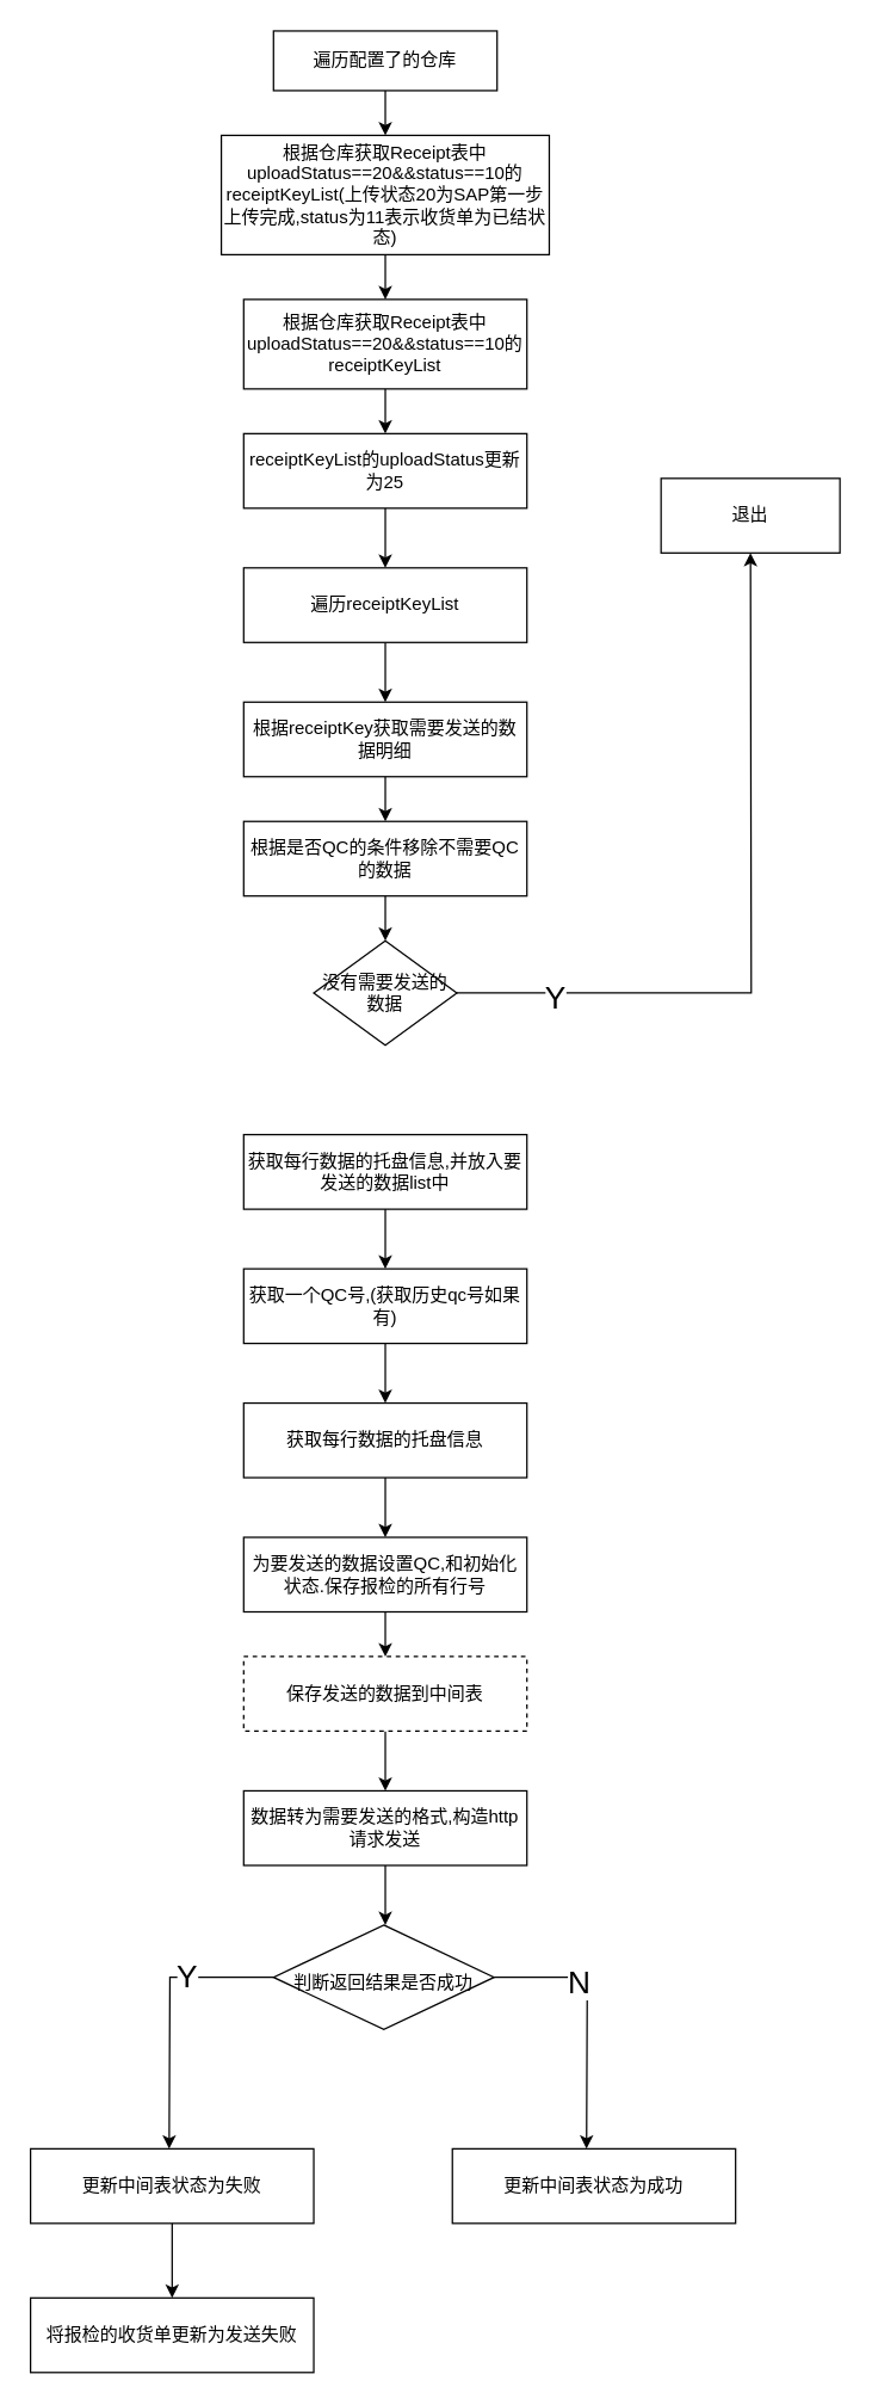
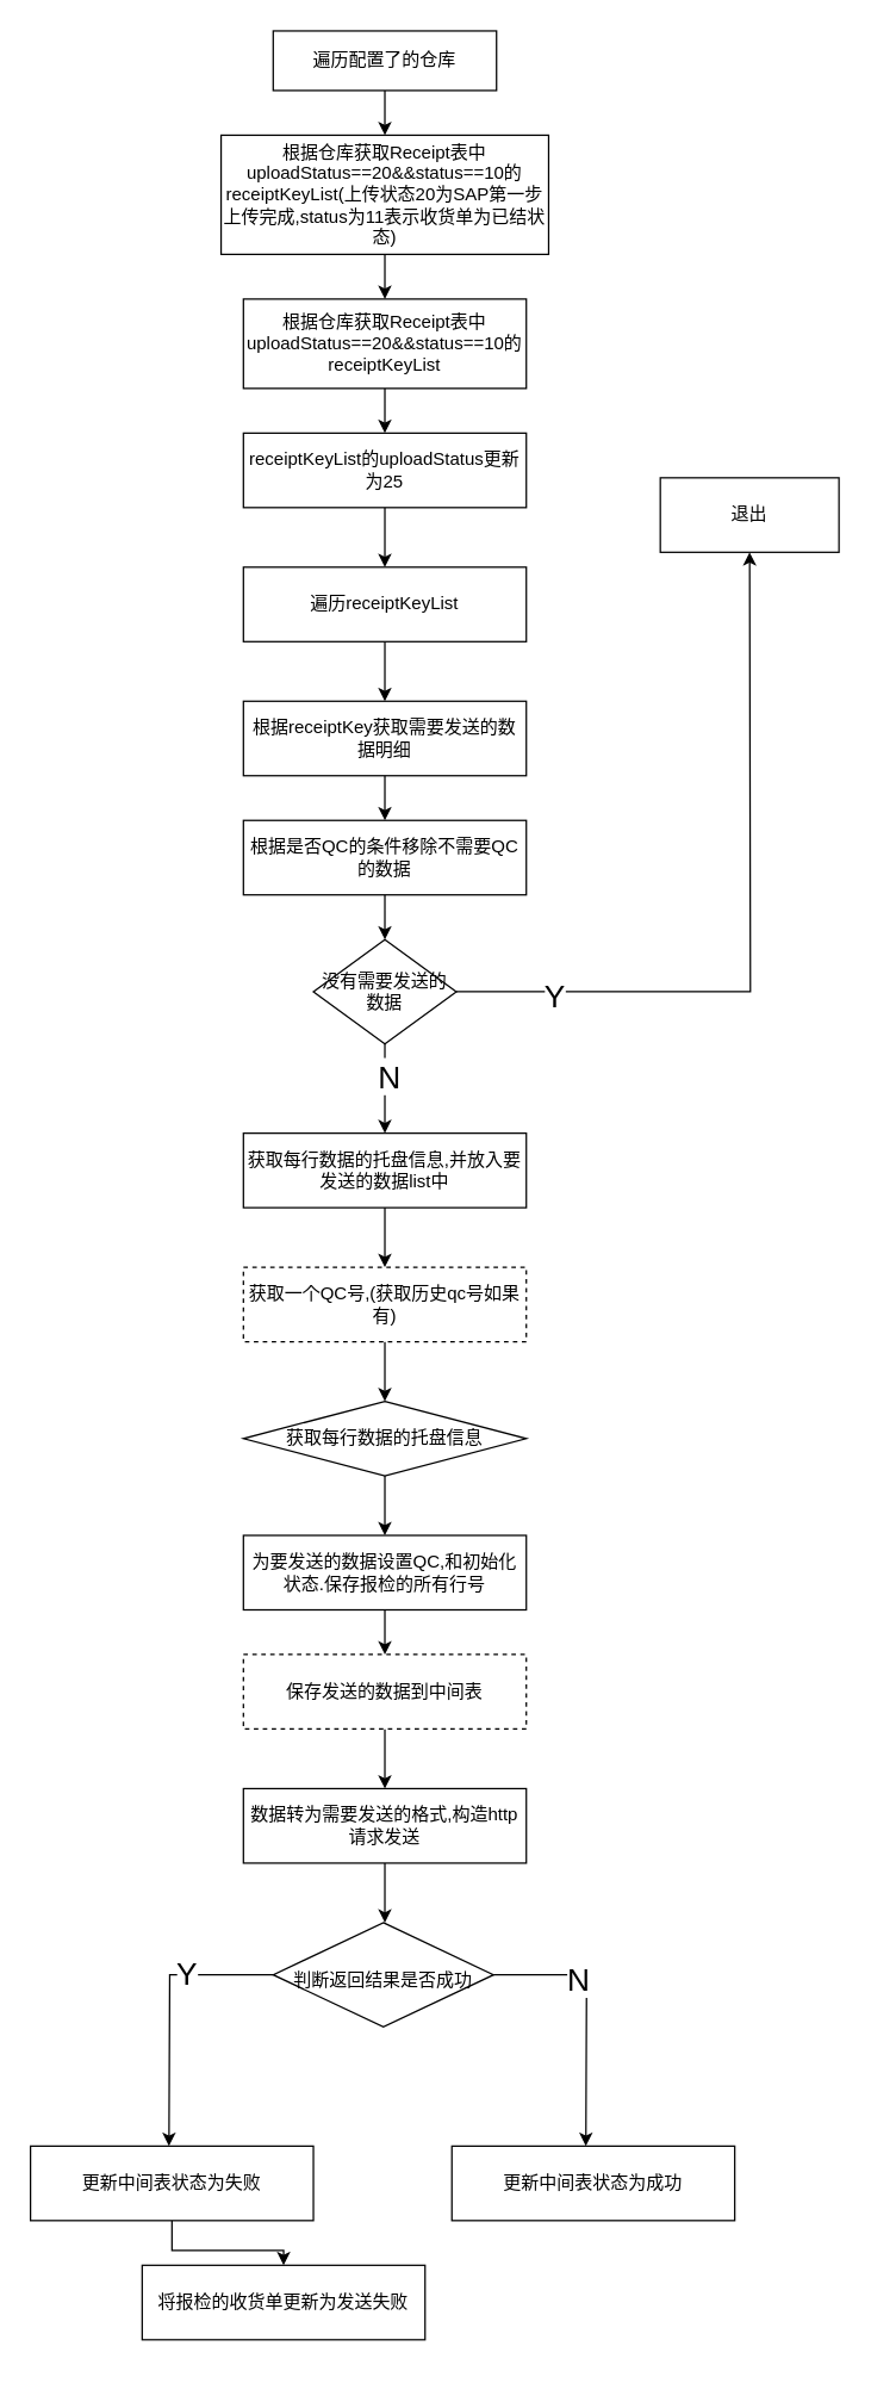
+ <mxCell id="18" style="edgeStyle=orthogonalEdgeStyle;rounded=0;orthogonalLoop=1;jettySize=auto;html=1;exitX=0.5;exitY=1;exitDx=0;exitDy=0;fontSize=21;" edge="1" parent="1" source="20" target="23"><mxGeometry relative="1" as="geometry" /></mxCell>
+ <mxCell id="19" value="N" style="edgeLabel;html=1;align=center;verticalAlign=middle;resizable=0;points=[];fontSize=21;" vertex="1" connectable="0" parent="18"><mxGeometry x="-0.291" y="2" relative="1" as="geometry"><mxPoint as="offset" /></mxGeometry></mxCell>
- <mxCell id="25" value="获取一个QC号,(获取历史qc号如果有)" style="rounded=0;whiteSpace=wrap;html=1;" vertex="1" parent="1"><mxGeometry x="163" y="850" width="190" height="50" as="geometry" /></mxCell>
+ <mxCell id="25" value="获取一个QC号,(获取历史qc号如果有)" style="rounded=0;whiteSpace=wrap;html=1;dashed=1;" vertex="1" parent="1"><mxGeometry x="163" y="850" width="190" height="50" as="geometry" /></mxCell>
- <mxCell id="27" value="获取每行数据的托盘信息" style="rounded=0;whiteSpace=wrap;html=1;" vertex="1" parent="1"><mxGeometry x="163" y="940" width="190" height="50" as="geometry" /></mxCell>
+ <mxCell id="27" value="获取每行数据的托盘信息" style="rhombus;whiteSpace=wrap;html=1;" vertex="1" parent="1"><mxGeometry x="163" y="940" width="190" height="50" as="geometry" /></mxCell>
- <mxCell id="42" value="将报检的收货单更新为发送失败" style="rounded=0;whiteSpace=wrap;html=1;" vertex="1" parent="1"><mxGeometry x="20" y="1540" width="190" height="50" as="geometry" /></mxCell>
+ <mxCell id="42" value="将报检的收货单更新为发送失败" style="rounded=0;whiteSpace=wrap;html=1;" vertex="1" parent="1"><mxGeometry x="95" y="1520" width="190" height="50" as="geometry" /></mxCell>
